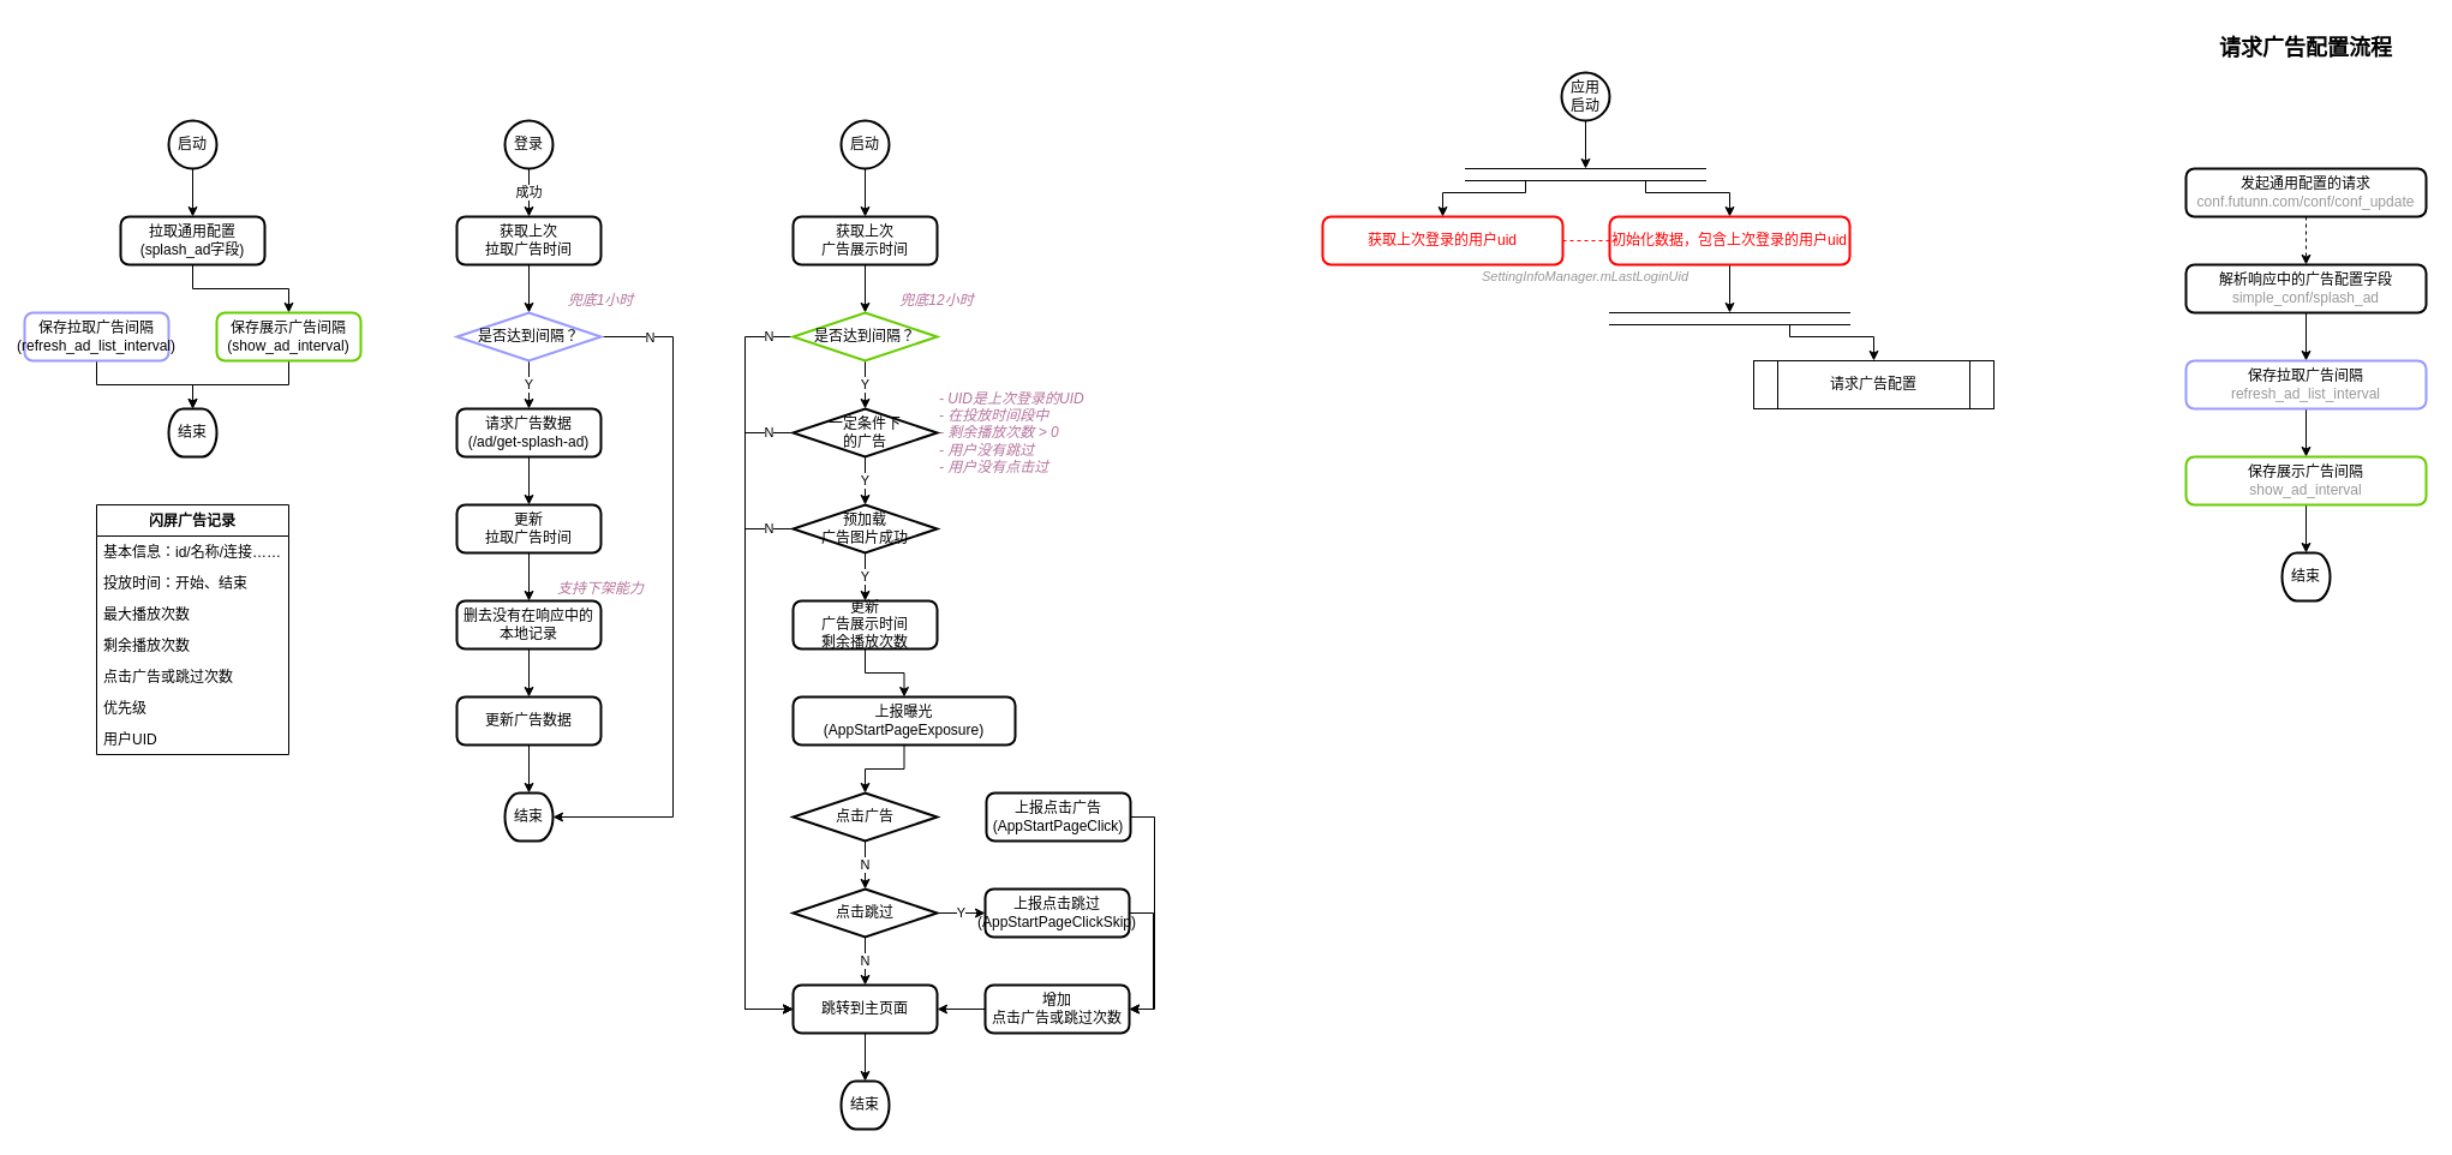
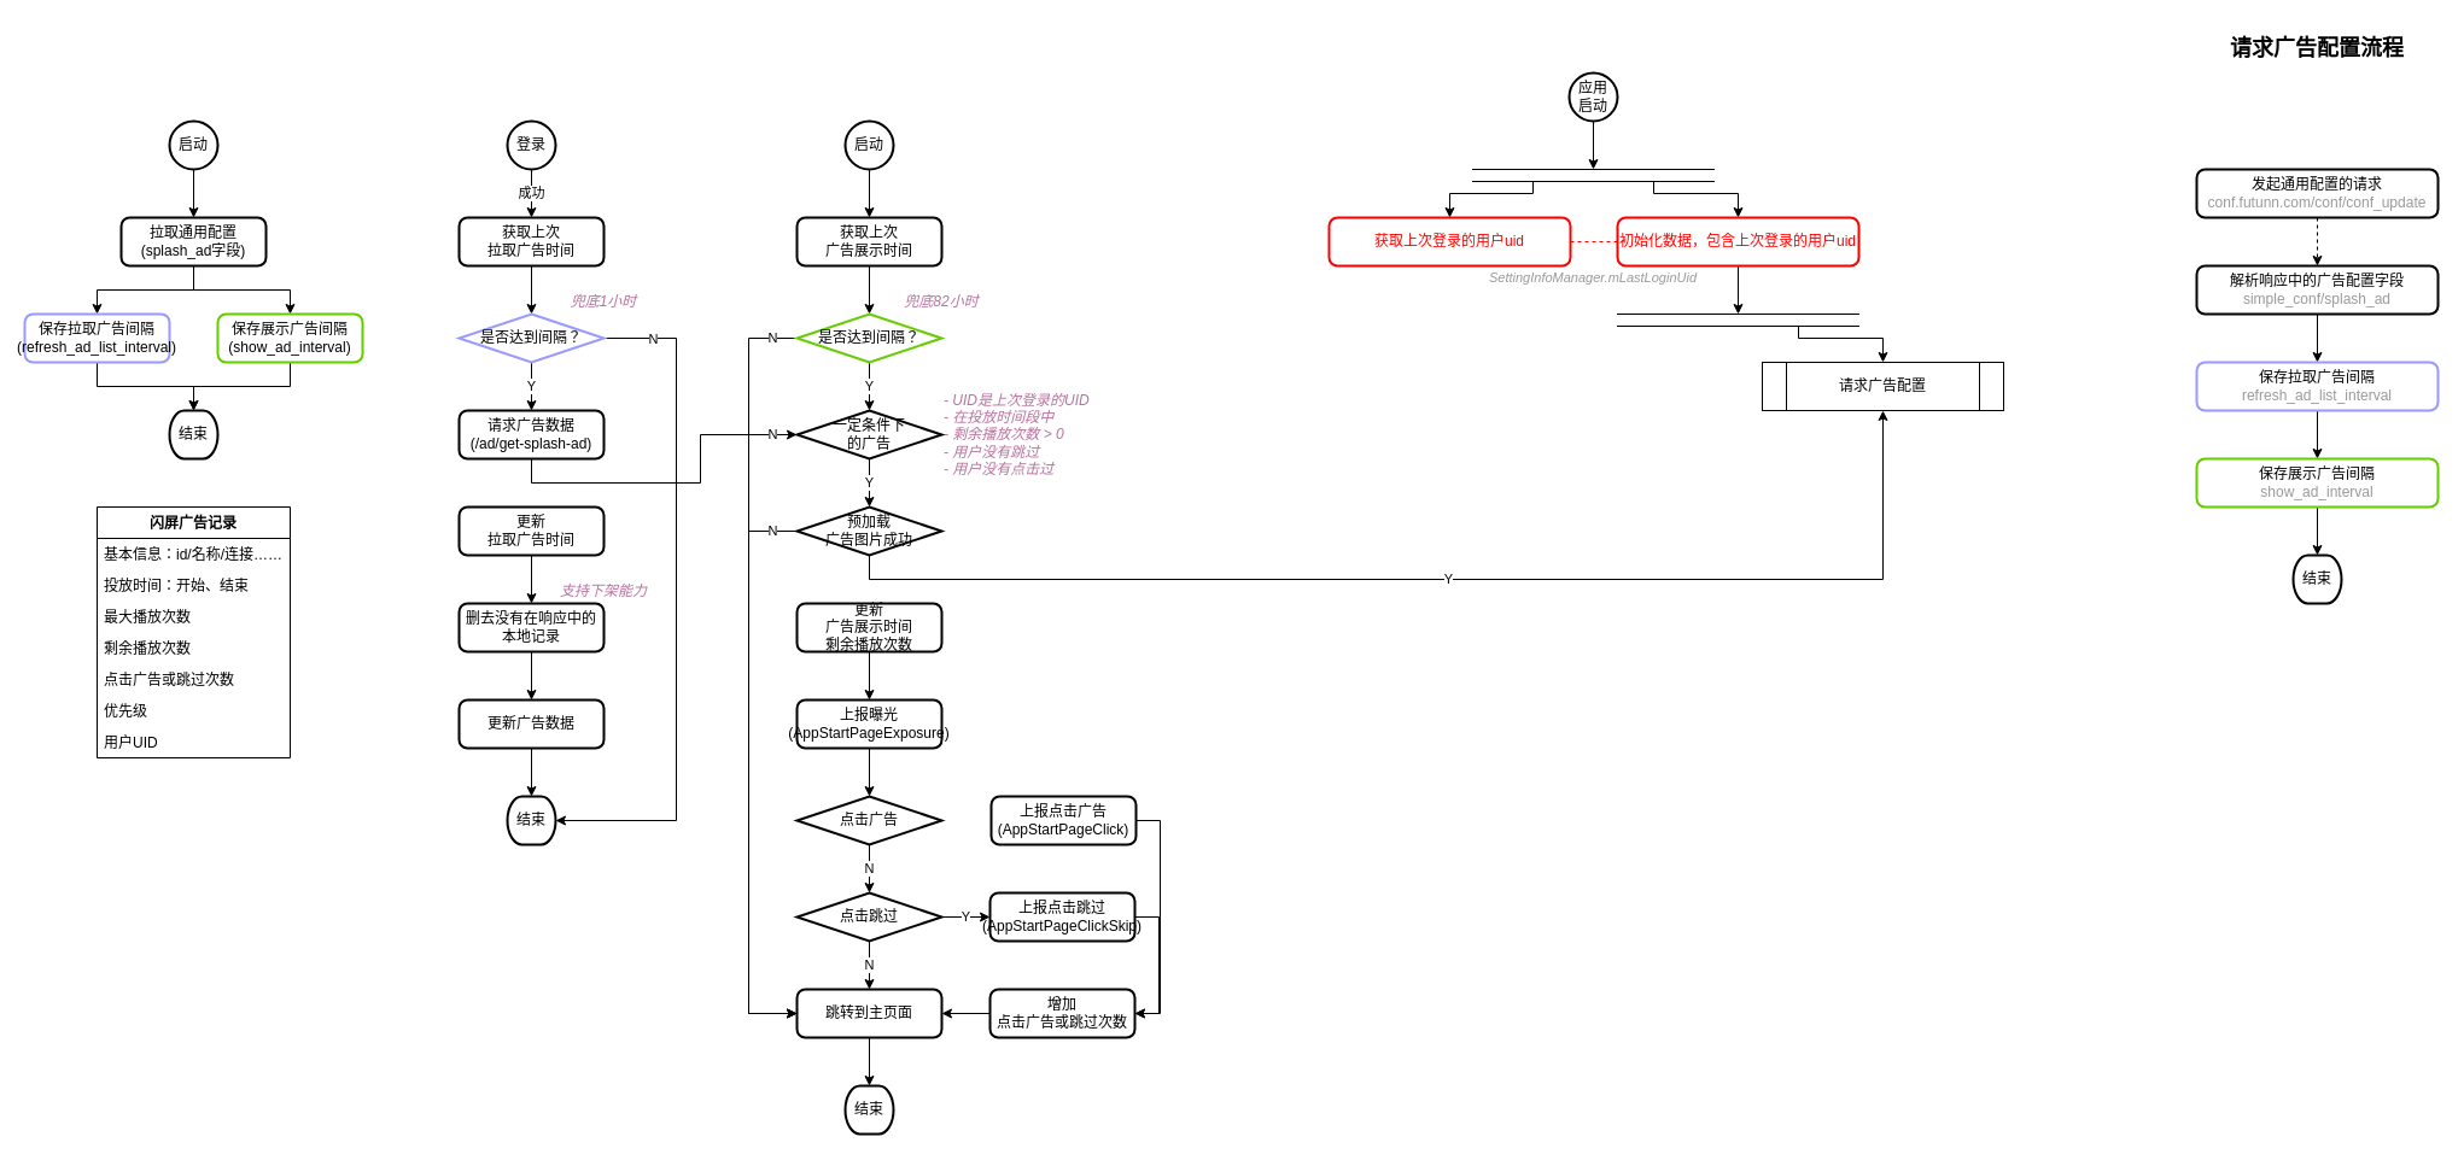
+ <mxCell id="4" style="edgeStyle=orthogonalEdgeStyle;rounded=0;orthogonalLoop=1;jettySize=auto;html=1;exitX=0.5;exitY=1;exitDx=0;exitDy=0;entryX=0.5;entryY=0;entryDx=0;entryDy=0;" parent="1" source="6" target="10" edge="1"><mxGeometry relative="1" as="geometry" /></mxCell>
- <mxCell id="46" value="&lt;i&gt;&lt;font color=&quot;#b5739d&quot;&gt;兜底12小时&lt;/font&gt;&lt;/i&gt;" style="text;html=1;strokeColor=none;fillColor=none;align=center;verticalAlign=middle;whiteSpace=wrap;rounded=0;" parent="1" vertex="1"><mxGeometry x="740" y="240" width="80" height="20" as="geometry" /></mxCell>
+ <mxCell id="46" value="&lt;i&gt;&lt;font color=&quot;#b5739d&quot;&gt;兜底82小时&lt;/font&gt;&lt;/i&gt;" style="text;html=1;strokeColor=none;fillColor=none;align=center;verticalAlign=middle;whiteSpace=wrap;rounded=0;" parent="1" vertex="1"><mxGeometry x="740" y="240" width="80" height="20" as="geometry" /></mxCell>
- <mxCell id="21" style="edgeStyle=orthogonalEdgeStyle;rounded=0;orthogonalLoop=1;jettySize=auto;html=1;exitX=0.5;exitY=1;exitDx=0;exitDy=0;" parent="1" source="22" target="24" edge="1"><mxGeometry relative="1" as="geometry" /></mxCell>
+ <mxCell id="21" style="edgeStyle=orthogonalEdgeStyle;rounded=0;orthogonalLoop=1;jettySize=auto;html=1;exitX=0.5;exitY=1;exitDx=0;exitDy=0;" parent="1" source="22" target="50" edge="1"><mxGeometry relative="1" as="geometry" /></mxCell>
- <mxCell id="51" value="Y" style="edgeStyle=orthogonalEdgeStyle;rounded=0;orthogonalLoop=1;jettySize=auto;html=1;exitX=0.5;exitY=1;exitDx=0;exitDy=0;exitPerimeter=0;" parent="1" source="53" target="55" edge="1"><mxGeometry relative="1" as="geometry" /></mxCell>
+ <mxCell id="51" value="Y" style="edgeStyle=orthogonalEdgeStyle;rounded=0;orthogonalLoop=1;jettySize=auto;html=1;exitX=0.5;exitY=1;exitDx=0;exitDy=0;exitPerimeter=0;" parent="1" source="53" target="81" edge="1"><mxGeometry relative="1" as="geometry" /></mxCell>
- <mxCell id="57" value="上报曝光&lt;br&gt;(AppStartPageExposure)" style="rounded=1;whiteSpace=wrap;html=1;absoluteArcSize=1;arcSize=14;strokeWidth=2;fillColor=none;" parent="1" vertex="1"><mxGeometry x="660" y="580" width="185" height="40" as="geometry" /></mxCell>
+ <mxCell id="57" value="上报曝光&lt;br&gt;(AppStartPageExposure)" style="rounded=1;whiteSpace=wrap;html=1;absoluteArcSize=1;arcSize=14;strokeWidth=2;fillColor=none;" parent="1" vertex="1"><mxGeometry x="660" y="580" width="120" height="40" as="geometry" /></mxCell>
